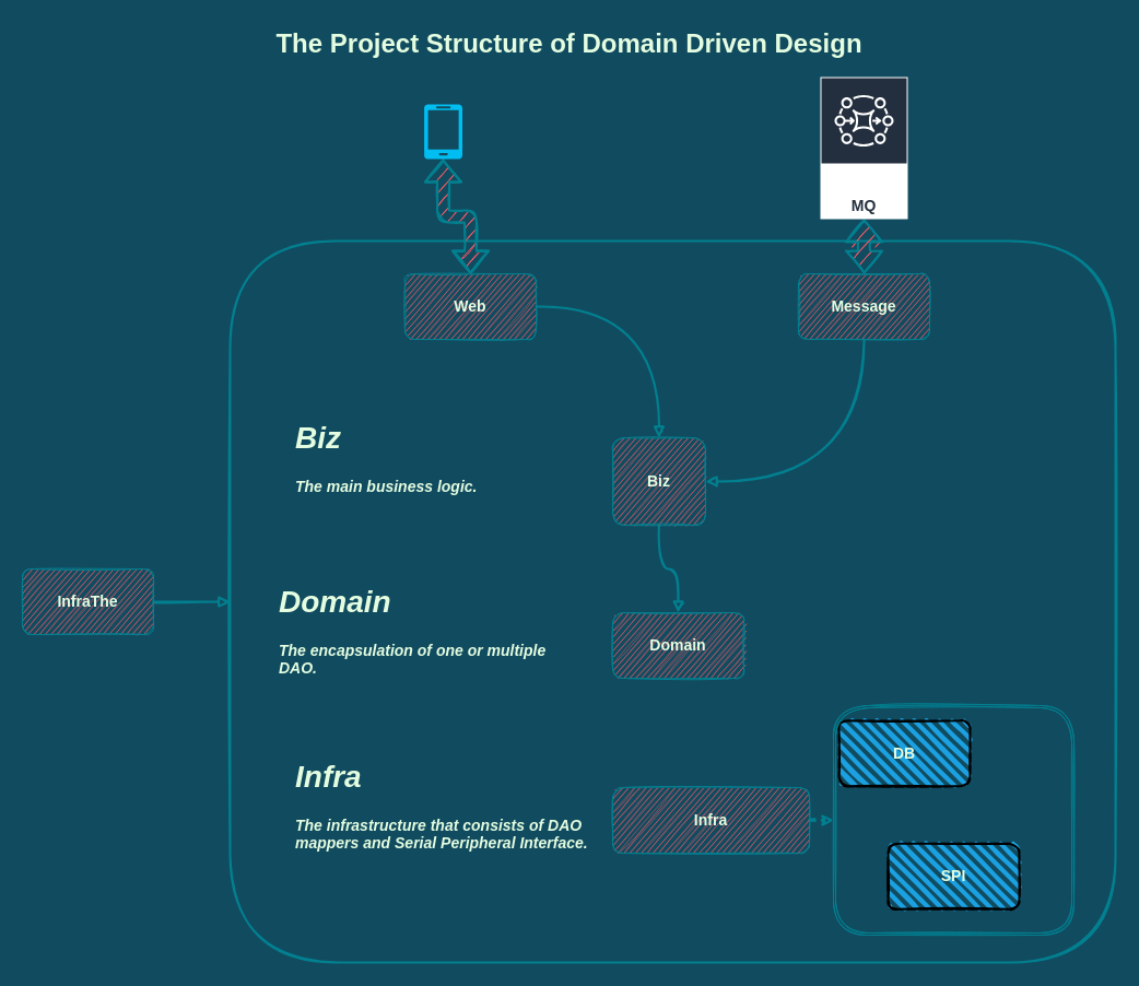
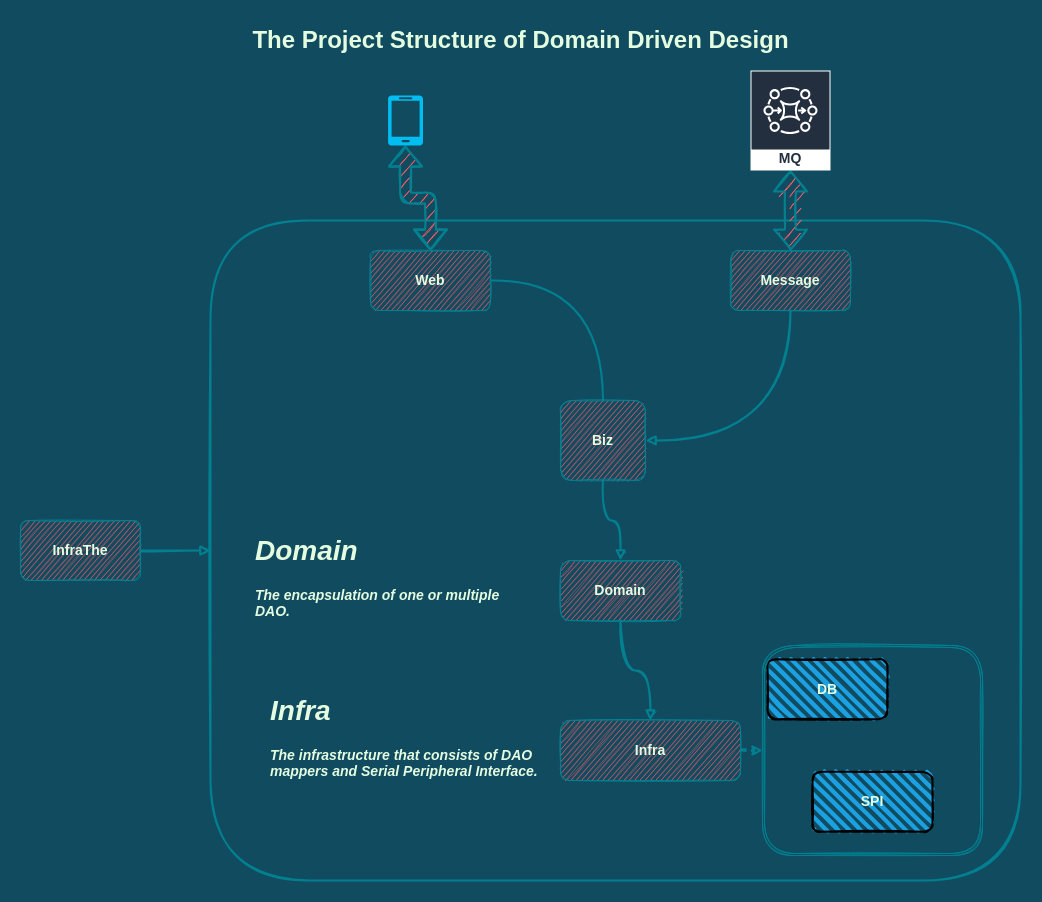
- <mxCell id="22" value="MQ" style="sketch=0;outlineConnect=0;fontColor=#232F3E;gradientColor=none;strokeColor=#ffffff;fillColor=#232F3E;dashed=0;verticalLabelPosition=middle;verticalAlign=bottom;align=center;html=1;whiteSpace=wrap;fontSize=14;fontStyle=1;spacing=3;shape=mxgraph.aws4.productIcon;prIcon=mxgraph.aws4.mq;rounded=1;" parent="1" vertex="1"><mxGeometry x="750" y="70" width="80" height="130" as="geometry" /></mxCell>
+ <mxCell id="22" value="MQ" style="sketch=0;outlineConnect=0;fontColor=#232F3E;gradientColor=none;strokeColor=#ffffff;fillColor=#232F3E;dashed=0;verticalLabelPosition=middle;verticalAlign=bottom;align=center;html=1;whiteSpace=wrap;fontSize=14;fontStyle=1;spacing=3;shape=mxgraph.aws4.productIcon;prIcon=mxgraph.aws4.mq;rounded=1;" parent="1" vertex="1"><mxGeometry x="750" y="70" width="80" height="100" as="geometry" /></mxCell>
- <mxCell id="5" style="edgeStyle=orthogonalEdgeStyle;curved=1;rounded=1;sketch=1;jumpSize=6;orthogonalLoop=1;jettySize=auto;html=1;exitX=1;exitY=0.5;exitDx=0;exitDy=0;shadow=0;fontSize=14;fontColor=#E4FDE1;startArrow=none;startFill=0;endArrow=block;strokeColor=#028090;strokeWidth=2;fillColor=#F45B69;fontStyle=1" parent="1" source="6" target="10" edge="1"><mxGeometry relative="1" as="geometry" /></mxCell>
+ <mxCell id="5" style="edgeStyle=orthogonalEdgeStyle;curved=1;rounded=1;sketch=1;jumpSize=6;orthogonalLoop=1;jettySize=auto;html=1;exitX=1;exitY=0.5;exitDx=0;exitDy=0;shadow=0;fontSize=14;fontColor=#E4FDE1;startArrow=none;startFill=0;endArrow=none;strokeColor=#028090;strokeWidth=2;fillColor=#F45B69;fontStyle=1;" parent="1" source="6" target="10" edge="1"><mxGeometry relative="1" as="geometry" /></mxCell>
- <mxCell id="25" value="&lt;h1&gt;Biz&lt;/h1&gt;&lt;p&gt;The main business logic.&lt;/p&gt;" style="text;html=1;strokeColor=none;fillColor=none;spacing=5;spacingTop=-20;whiteSpace=wrap;overflow=hidden;rounded=0;shadow=0;glass=0;sketch=1;fontSize=14;fontColor=#E4FDE1;align=left;fontStyle=3;verticalAlign=middle;labelBorderColor=none;" parent="1" vertex="1"><mxGeometry x="265" y="380" width="280" height="80" as="geometry" /></mxCell>
+ <mxCell id="11" style="edgeStyle=orthogonalEdgeStyle;curved=1;rounded=1;sketch=1;jumpSize=6;orthogonalLoop=1;jettySize=auto;html=1;exitX=0.5;exitY=1;exitDx=0;exitDy=0;entryX=0.5;entryY=0;entryDx=0;entryDy=0;shadow=0;fontSize=14;fontColor=#E4FDE1;startArrow=none;startFill=0;endArrow=block;strokeColor=#028090;strokeWidth=2;fillColor=#F45B69;fontStyle=1" parent="1" source="12" target="14" edge="1"><mxGeometry relative="1" as="geometry" /></mxCell>
